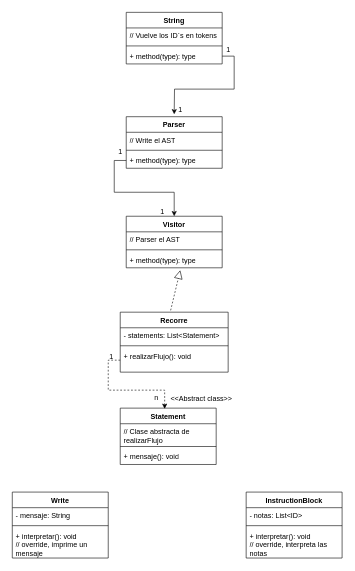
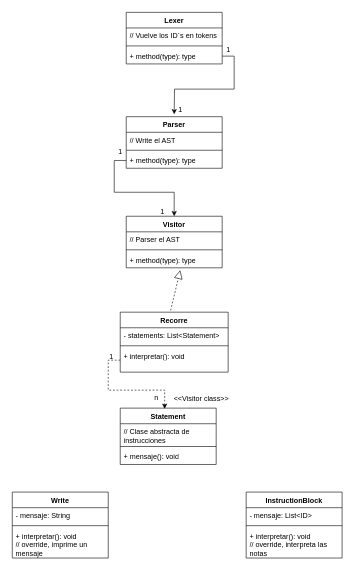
- <mxCell id="2" value="String" style="swimlane;fontStyle=1;align=center;verticalAlign=top;childLayout=stackLayout;horizontal=1;startSize=26;horizontalStack=0;resizeParent=1;resizeParentMax=0;resizeLast=0;collapsible=1;marginBottom=0;whiteSpace=wrap;html=1;" vertex="1" parent="1"><mxGeometry x="210" y="20" width="160" height="86" as="geometry" /></mxCell>
+ <mxCell id="2" value="Lexer" style="swimlane;fontStyle=1;align=center;verticalAlign=top;childLayout=stackLayout;horizontal=1;startSize=26;horizontalStack=0;resizeParent=1;resizeParentMax=0;resizeLast=0;collapsible=1;marginBottom=0;whiteSpace=wrap;html=1;" vertex="1" parent="1"><mxGeometry x="210" y="20" width="160" height="86" as="geometry" /></mxCell>
- <mxCell id="10" value="+ realizarFlujo(): void&amp;nbsp;" style="text;strokeColor=none;fillColor=none;align=left;verticalAlign=top;spacingLeft=4;spacingRight=4;overflow=hidden;rotatable=0;points=[[0,0.5],[1,0.5]];portConstraint=eastwest;whiteSpace=wrap;html=1;" vertex="1" parent="7"><mxGeometry y="60" width="180" height="40" as="geometry" /></mxCell>
+ <mxCell id="10" value="+ interpretar(): void&amp;nbsp;" style="text;strokeColor=none;fillColor=none;align=left;verticalAlign=top;spacingLeft=4;spacingRight=4;overflow=hidden;rotatable=0;points=[[0,0.5],[1,0.5]];portConstraint=eastwest;whiteSpace=wrap;html=1;" vertex="1" parent="7"><mxGeometry y="60" width="180" height="40" as="geometry" /></mxCell>
- <mxCell id="23" value="&amp;lt;&amp;lt;Abstract class&amp;gt;&amp;gt;" style="text;html=1;align=center;verticalAlign=middle;resizable=0;points=[];autosize=1;strokeColor=none;fillColor=none;" vertex="1" parent="1"><mxGeometry x="270" y="650" width="130" height="30" as="geometry" /></mxCell>
+ <mxCell id="23" value="&amp;lt;&amp;lt;Visitor class&amp;gt;&amp;gt;" style="text;html=1;align=center;verticalAlign=middle;resizable=0;points=[];autosize=1;strokeColor=none;fillColor=none;" vertex="1" parent="1"><mxGeometry x="270" y="650" width="130" height="30" as="geometry" /></mxCell>
- <mxCell id="12" value="// Clase abstracta de realizarFlujo" style="text;strokeColor=none;fillColor=none;align=left;verticalAlign=top;spacingLeft=4;spacingRight=4;overflow=hidden;rotatable=0;points=[[0,0.5],[1,0.5]];portConstraint=eastwest;whiteSpace=wrap;html=1;" vertex="1" parent="11"><mxGeometry y="26" width="160" height="34" as="geometry" /></mxCell>
+ <mxCell id="12" value="// Clase abstracta de instrucciones" style="text;strokeColor=none;fillColor=none;align=left;verticalAlign=top;spacingLeft=4;spacingRight=4;overflow=hidden;rotatable=0;points=[[0,0.5],[1,0.5]];portConstraint=eastwest;whiteSpace=wrap;html=1;" vertex="1" parent="11"><mxGeometry y="26" width="160" height="34" as="geometry" /></mxCell>
- <mxCell id="16" value="- notas: List&amp;lt;ID&amp;gt;" style="text;strokeColor=none;fillColor=none;align=left;verticalAlign=top;spacingLeft=4;spacingRight=4;overflow=hidden;rotatable=0;points=[[0,0.5],[1,0.5]];portConstraint=eastwest;whiteSpace=wrap;html=1;" vertex="1" parent="15"><mxGeometry y="26" width="160" height="26" as="geometry" /></mxCell>
+ <mxCell id="16" value="- mensaje: List&amp;lt;ID&amp;gt;" style="text;strokeColor=none;fillColor=none;align=left;verticalAlign=top;spacingLeft=4;spacingRight=4;overflow=hidden;rotatable=0;points=[[0,0.5],[1,0.5]];portConstraint=eastwest;whiteSpace=wrap;html=1;" vertex="1" parent="15"><mxGeometry y="26" width="160" height="26" as="geometry" /></mxCell>
